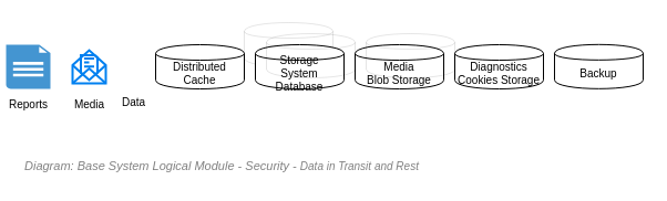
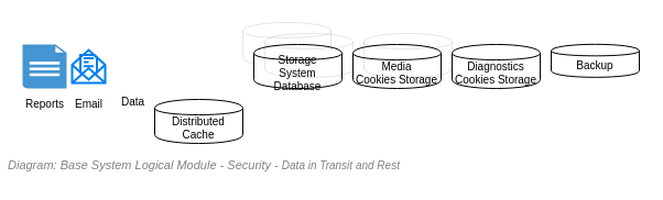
- <mxCell id="14" value="Backup" style="shape=cylinder;whiteSpace=wrap;html=1;boundedLbl=1;backgroundOutline=1;strokeWidth=1;fontFamily=Helvetica;fontSize=10;verticalAlign=middle;" vertex="1" parent="6"><mxGeometry x="499.986" y="39.829" width="80" height="40" as="geometry" /></mxCell>
+ <mxCell id="14" value="Backup" style="shape=cylinder;whiteSpace=wrap;html=1;boundedLbl=1;backgroundOutline=1;strokeWidth=1;fontFamily=Helvetica;fontSize=10;verticalAlign=middle;" vertex="1" parent="6"><mxGeometry x="499.986" y="39.829" width="80" height="30" as="geometry" /></mxCell>
- <mxCell id="16" value="Reports" style="shadow=0;dashed=0;html=1;strokeColor=none;fillColor=#4495D1;labelPosition=center;verticalLabelPosition=bottom;verticalAlign=top;align=center;outlineConnect=0;shape=mxgraph.veeam.2d.report;fontSize=10;spacingTop=2;" vertex="1" parent="6"><mxGeometry x="5" y="40" width="40" height="40" as="geometry" /></mxCell>
+ <mxCell id="16" value="Reports" style="shadow=0;dashed=0;html=1;strokeColor=none;fillColor=#4495D1;labelPosition=center;verticalLabelPosition=bottom;verticalAlign=top;align=center;outlineConnect=0;shape=mxgraph.veeam.2d.report;fontSize=10;spacingTop=2;" vertex="1" parent="6"><mxGeometry x="20" y="40" width="40" height="40" as="geometry" /></mxCell>
- <mxCell id="15" value="Distributed Cache" style="shape=cylinder;whiteSpace=wrap;html=1;boundedLbl=1;backgroundOutline=1;strokeWidth=1;fontFamily=Helvetica;fontSize=10;verticalAlign=middle;" vertex="1" parent="6"><mxGeometry x="140" y="40" width="80" height="40" as="geometry" /></mxCell>
+ <mxCell id="15" value="Distributed Cache" style="shape=cylinder;whiteSpace=wrap;html=1;boundedLbl=1;backgroundOutline=1;strokeWidth=1;fontFamily=Helvetica;fontSize=10;verticalAlign=middle;" vertex="1" parent="6"><mxGeometry x="140" y="90" width="80" height="40" as="geometry" /></mxCell>
- <mxCell id="8" value="Media&lt;br&gt;Blob Storage" style="shape=cylinder;whiteSpace=wrap;html=1;boundedLbl=1;backgroundOutline=1;strokeWidth=1;fontFamily=Helvetica;fontSize=10;verticalAlign=middle;" vertex="1" parent="6"><mxGeometry x="320" y="40" width="80" height="40" as="geometry" /></mxCell>
+ <mxCell id="8" value="Media&lt;br&gt;Cookies Storage" style="shape=cylinder;whiteSpace=wrap;html=1;boundedLbl=1;backgroundOutline=1;strokeWidth=1;fontFamily=Helvetica;fontSize=10;verticalAlign=middle;" vertex="1" parent="6"><mxGeometry x="320" y="40" width="80" height="40" as="geometry" /></mxCell>
- <mxCell id="17" value="Media" style="html=1;verticalLabelPosition=bottom;align=center;labelBackgroundColor=#ffffff;verticalAlign=top;strokeWidth=2;shadow=0;dashed=0;shape=mxgraph.ios7.icons.envelope_(message);rounded=0;fillColor=none;fontFamily=Helvetica;fontSize=10;fontColor=#000000;strokeColor=#0080F0;spacing=2;spacingTop=7;" vertex="1" parent="6"><mxGeometry x="65" y="45" width="30" height="30" as="geometry" /></mxCell>
+ <mxCell id="17" value="Email" style="html=1;verticalLabelPosition=bottom;align=center;labelBackgroundColor=#ffffff;verticalAlign=top;strokeWidth=2;shadow=0;dashed=0;shape=mxgraph.ios7.icons.envelope_(message);rounded=0;fillColor=none;fontFamily=Helvetica;fontSize=10;fontColor=#000000;strokeColor=#0080F0;spacing=2;spacingTop=7;" vertex="1" parent="6"><mxGeometry x="65" y="45" width="30" height="30" as="geometry" /></mxCell>
- <mxCell id="4" value="&lt;span style=&quot;font-size: 11px&quot;&gt;Diagram: Base System Logical Module - Security -&amp;nbsp;&lt;/span&gt;Data in Transit and Rest" style="text;strokeColor=none;fillColor=none;html=1;fontSize=10;fontStyle=2;verticalAlign=middle;align=left;shadow=0;glass=0;comic=0;opacity=30;fontColor=#808080;" vertex="1" parent="3"><mxGeometry x="20" y="140" width="520" height="20" as="geometry" /></mxCell>
+ <mxCell id="4" value="&lt;span style=&quot;font-size: 11px&quot;&gt;Diagram: Base System Logical Module - Security -&amp;nbsp;&lt;/span&gt;Data in Transit and Rest" style="text;strokeColor=none;fillColor=none;html=1;fontSize=10;fontStyle=2;verticalAlign=middle;align=left;shadow=0;glass=0;comic=0;opacity=30;fontColor=#808080;" vertex="1" parent="3"><mxGeometry x="5" y="140" width="520" height="20" as="geometry" /></mxCell>
